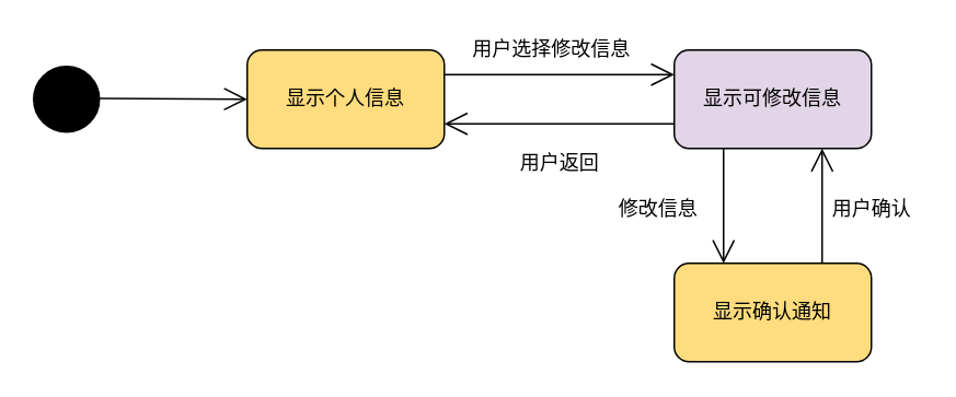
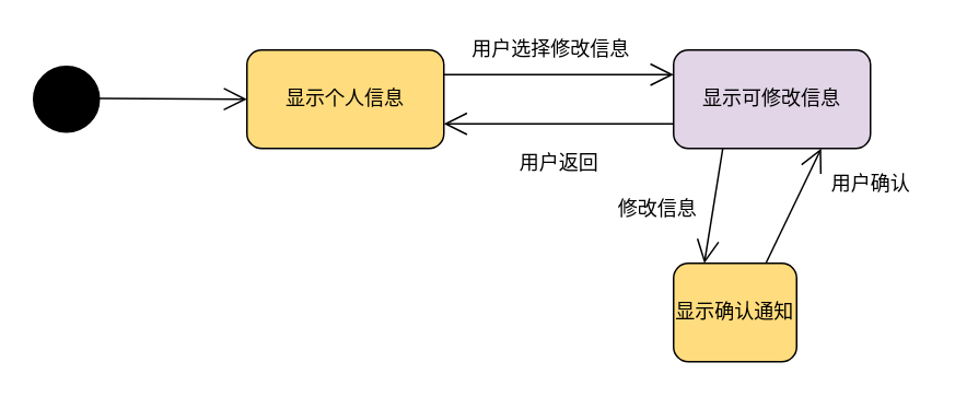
- <mxCell id="11" value="用户确认" style="text;html=1;align=center;verticalAlign=middle;resizable=0;points=[];autosize=1;" parent="1" vertex="1"><mxGeometry x="500" y="117" width="60" height="20" as="geometry" /></mxCell>
+ <mxCell id="11" value="用户确认" style="text;html=1;align=center;verticalAlign=middle;resizable=0;points=[];autosize=1;" parent="1" vertex="1"><mxGeometry x="500" y="102" width="60" height="20" as="geometry" /></mxCell>
- <mxCell id="5" value="显示确认通知" style="rounded=1;whiteSpace=wrap;html=1;fillColor=#FFDC7D;" parent="1" vertex="1"><mxGeometry x="410" y="160" width="120" height="60" as="geometry" /></mxCell>
+ <mxCell id="5" value="显示确认通知" style="rounded=1;whiteSpace=wrap;html=1;fillColor=#FFDC7D;" parent="1" vertex="1"><mxGeometry x="410" y="160" width="75" height="60" as="geometry" /></mxCell>
